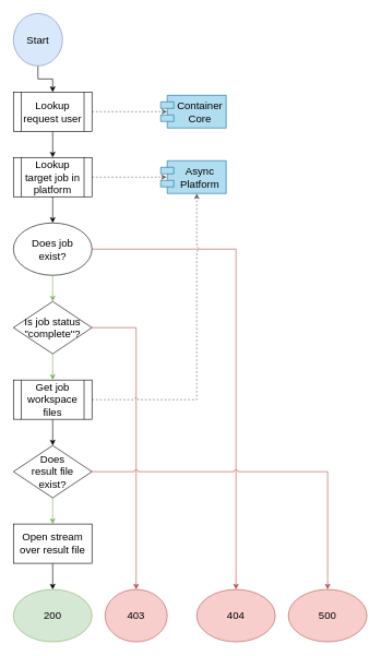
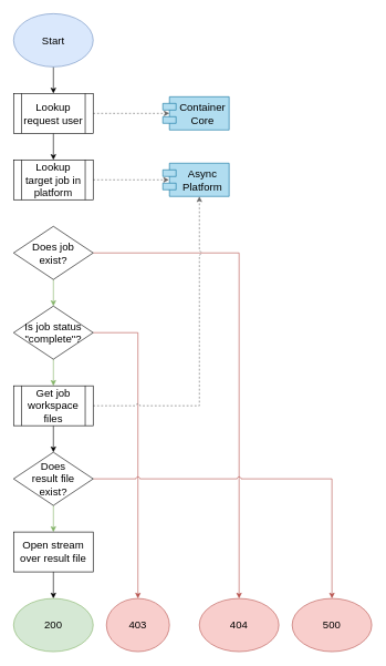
- <mxCell id="3" value="Start" style="ellipse;whiteSpace=wrap;html=1;fontSize=16;fillColor=#dae8fc;strokeColor=#6c8ebf;" vertex="1" parent="1"><mxGeometry x="20" y="20" width="75" height="80" as="geometry" /></mxCell>
+ <mxCell id="3" value="Start" style="ellipse;whiteSpace=wrap;html=1;fontSize=16;fillColor=#dae8fc;strokeColor=#6c8ebf;" vertex="1" parent="1"><mxGeometry width="120" height="80" as="geometry" x="20" y="20" /></mxCell>
- <mxCell id="9" style="edgeStyle=orthogonalEdgeStyle;rounded=0;orthogonalLoop=1;jettySize=auto;html=1;exitX=0.5;exitY=1;exitDx=0;exitDy=0;entryX=0.5;entryY=0;entryDx=0;entryDy=0;fontSize=16;" edge="1" parent="1" source="11" target="14"><mxGeometry relative="1" as="geometry" /></mxCell>
- <mxCell id="14" value="Does job&lt;br&gt;exist?" style="ellipse;whiteSpace=wrap;html=1;fontSize=16;" vertex="1" parent="1"><mxGeometry y="340" width="120" height="80" as="geometry" x="20" /></mxCell>
+ <mxCell id="14" value="Does job&lt;br&gt;exist?" style="rhombus;whiteSpace=wrap;html=1;fontSize=16;" vertex="1" parent="1"><mxGeometry y="340" width="120" height="80" as="geometry" x="20" /></mxCell>
